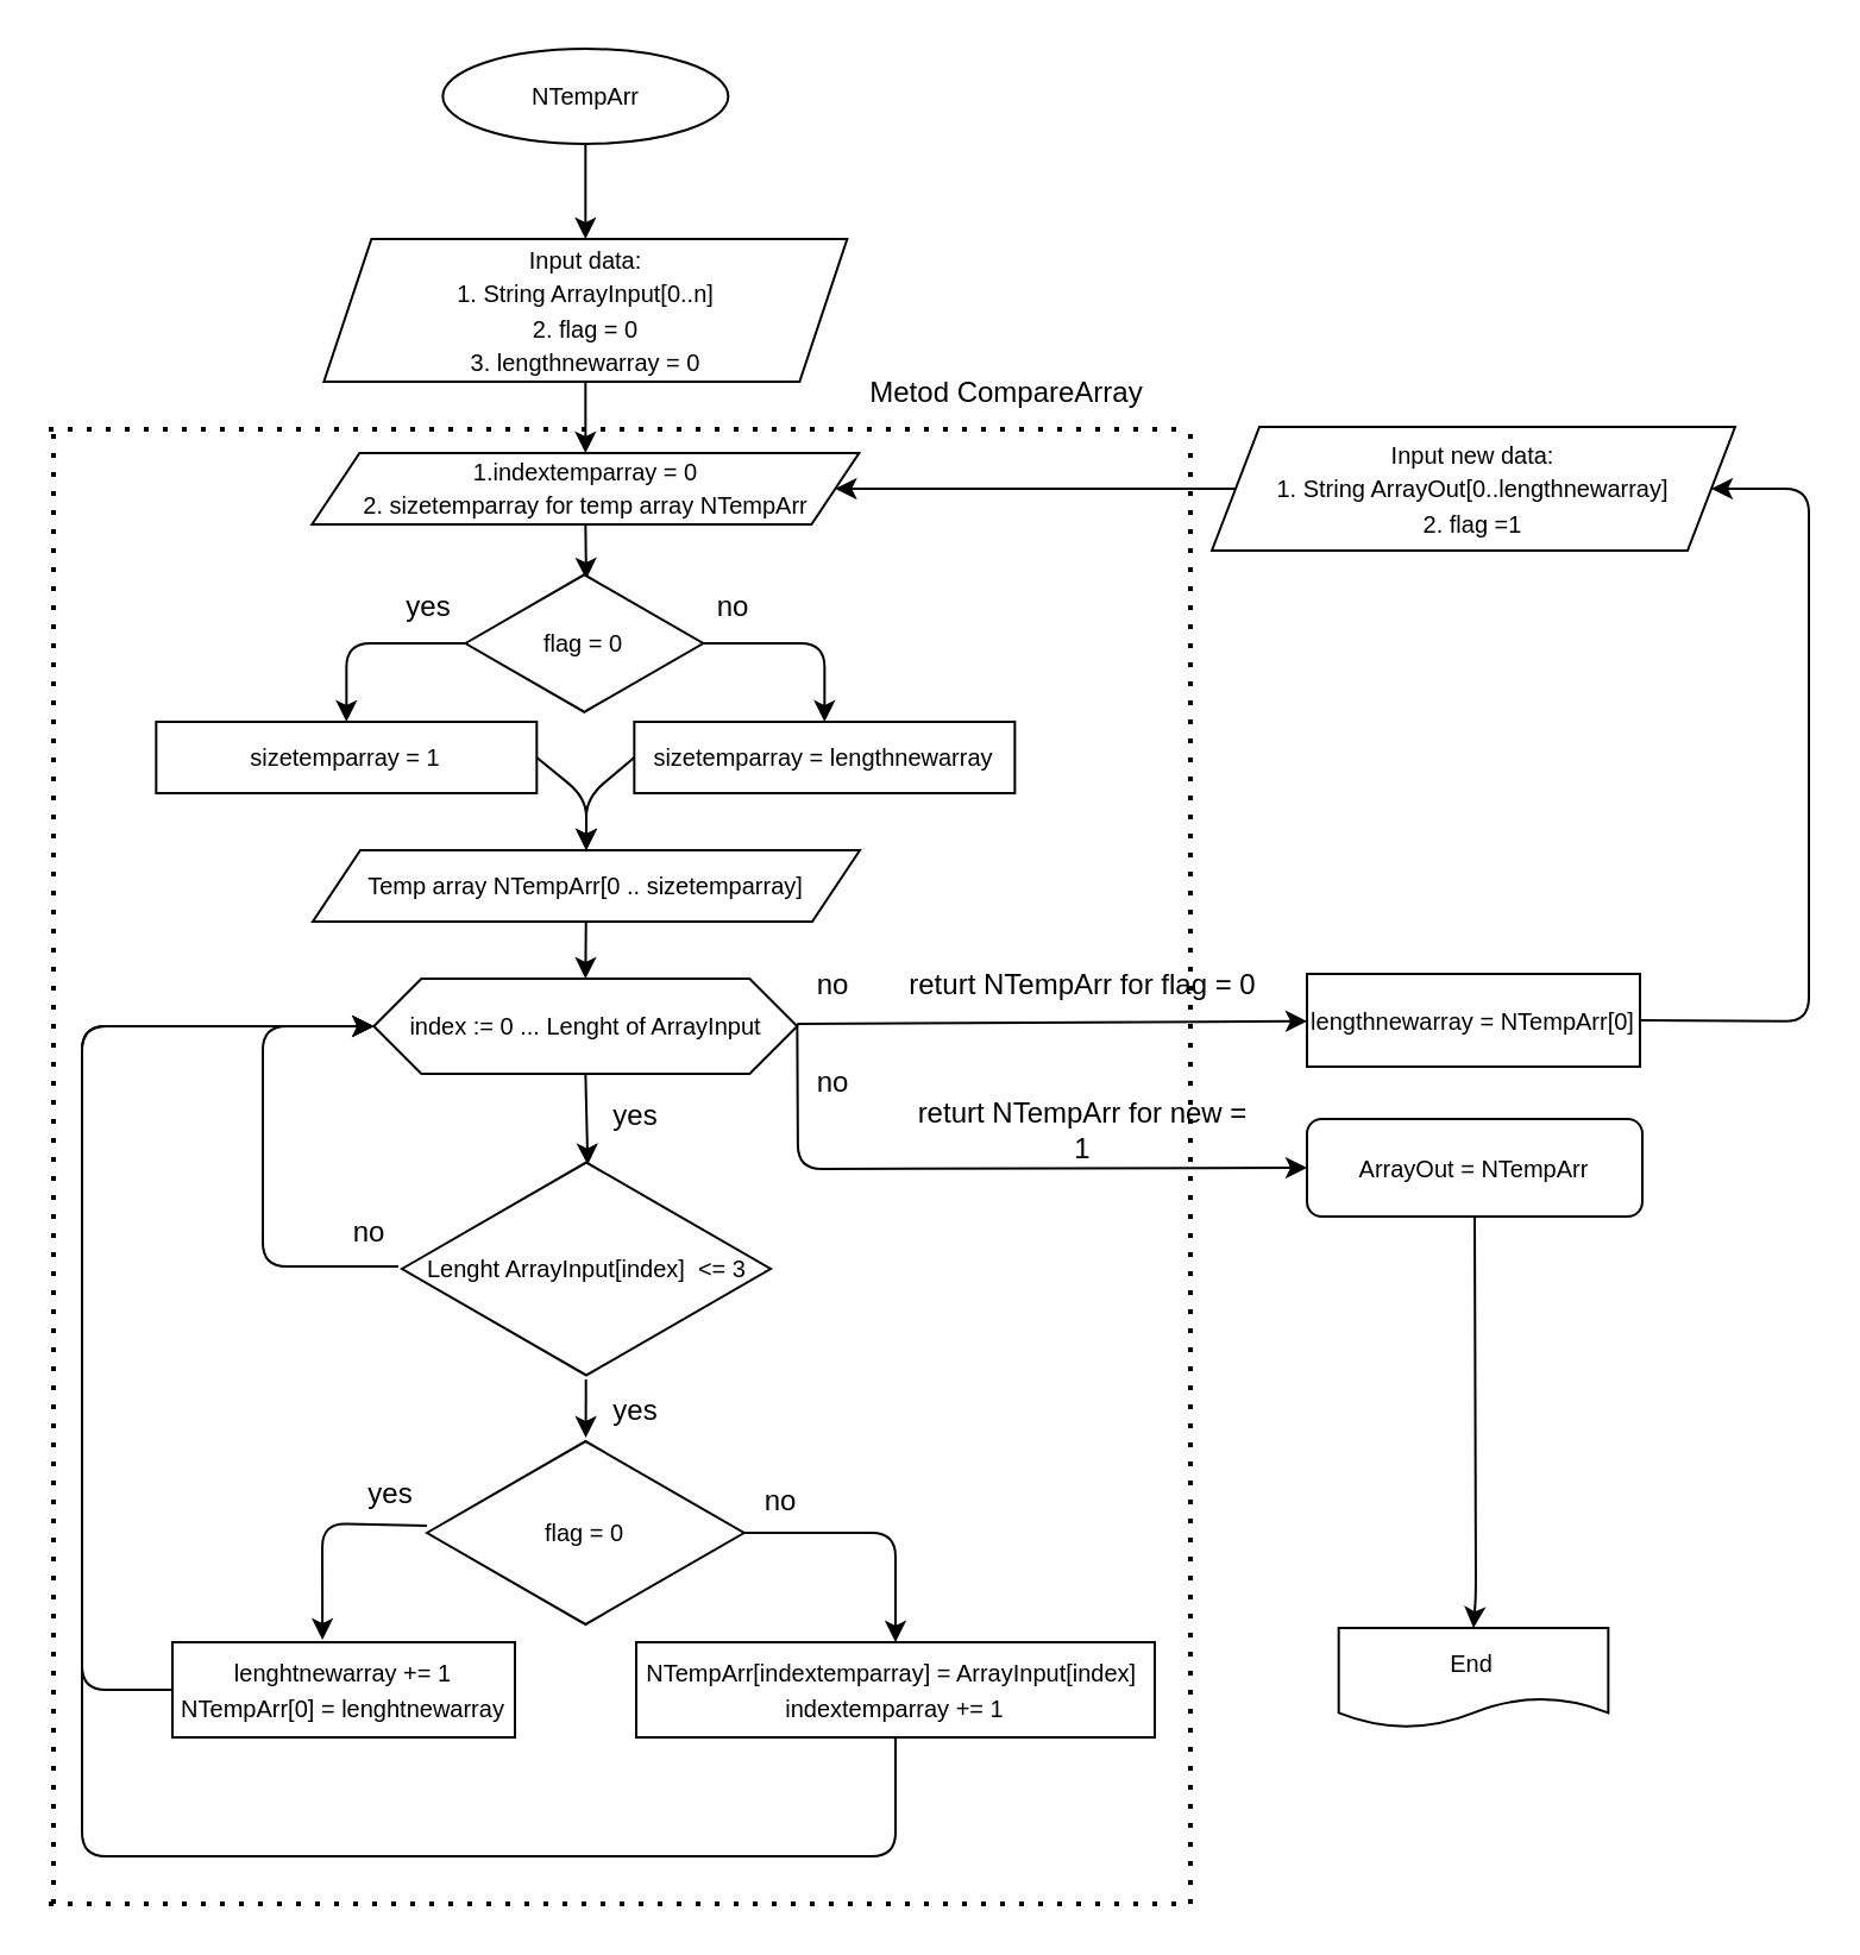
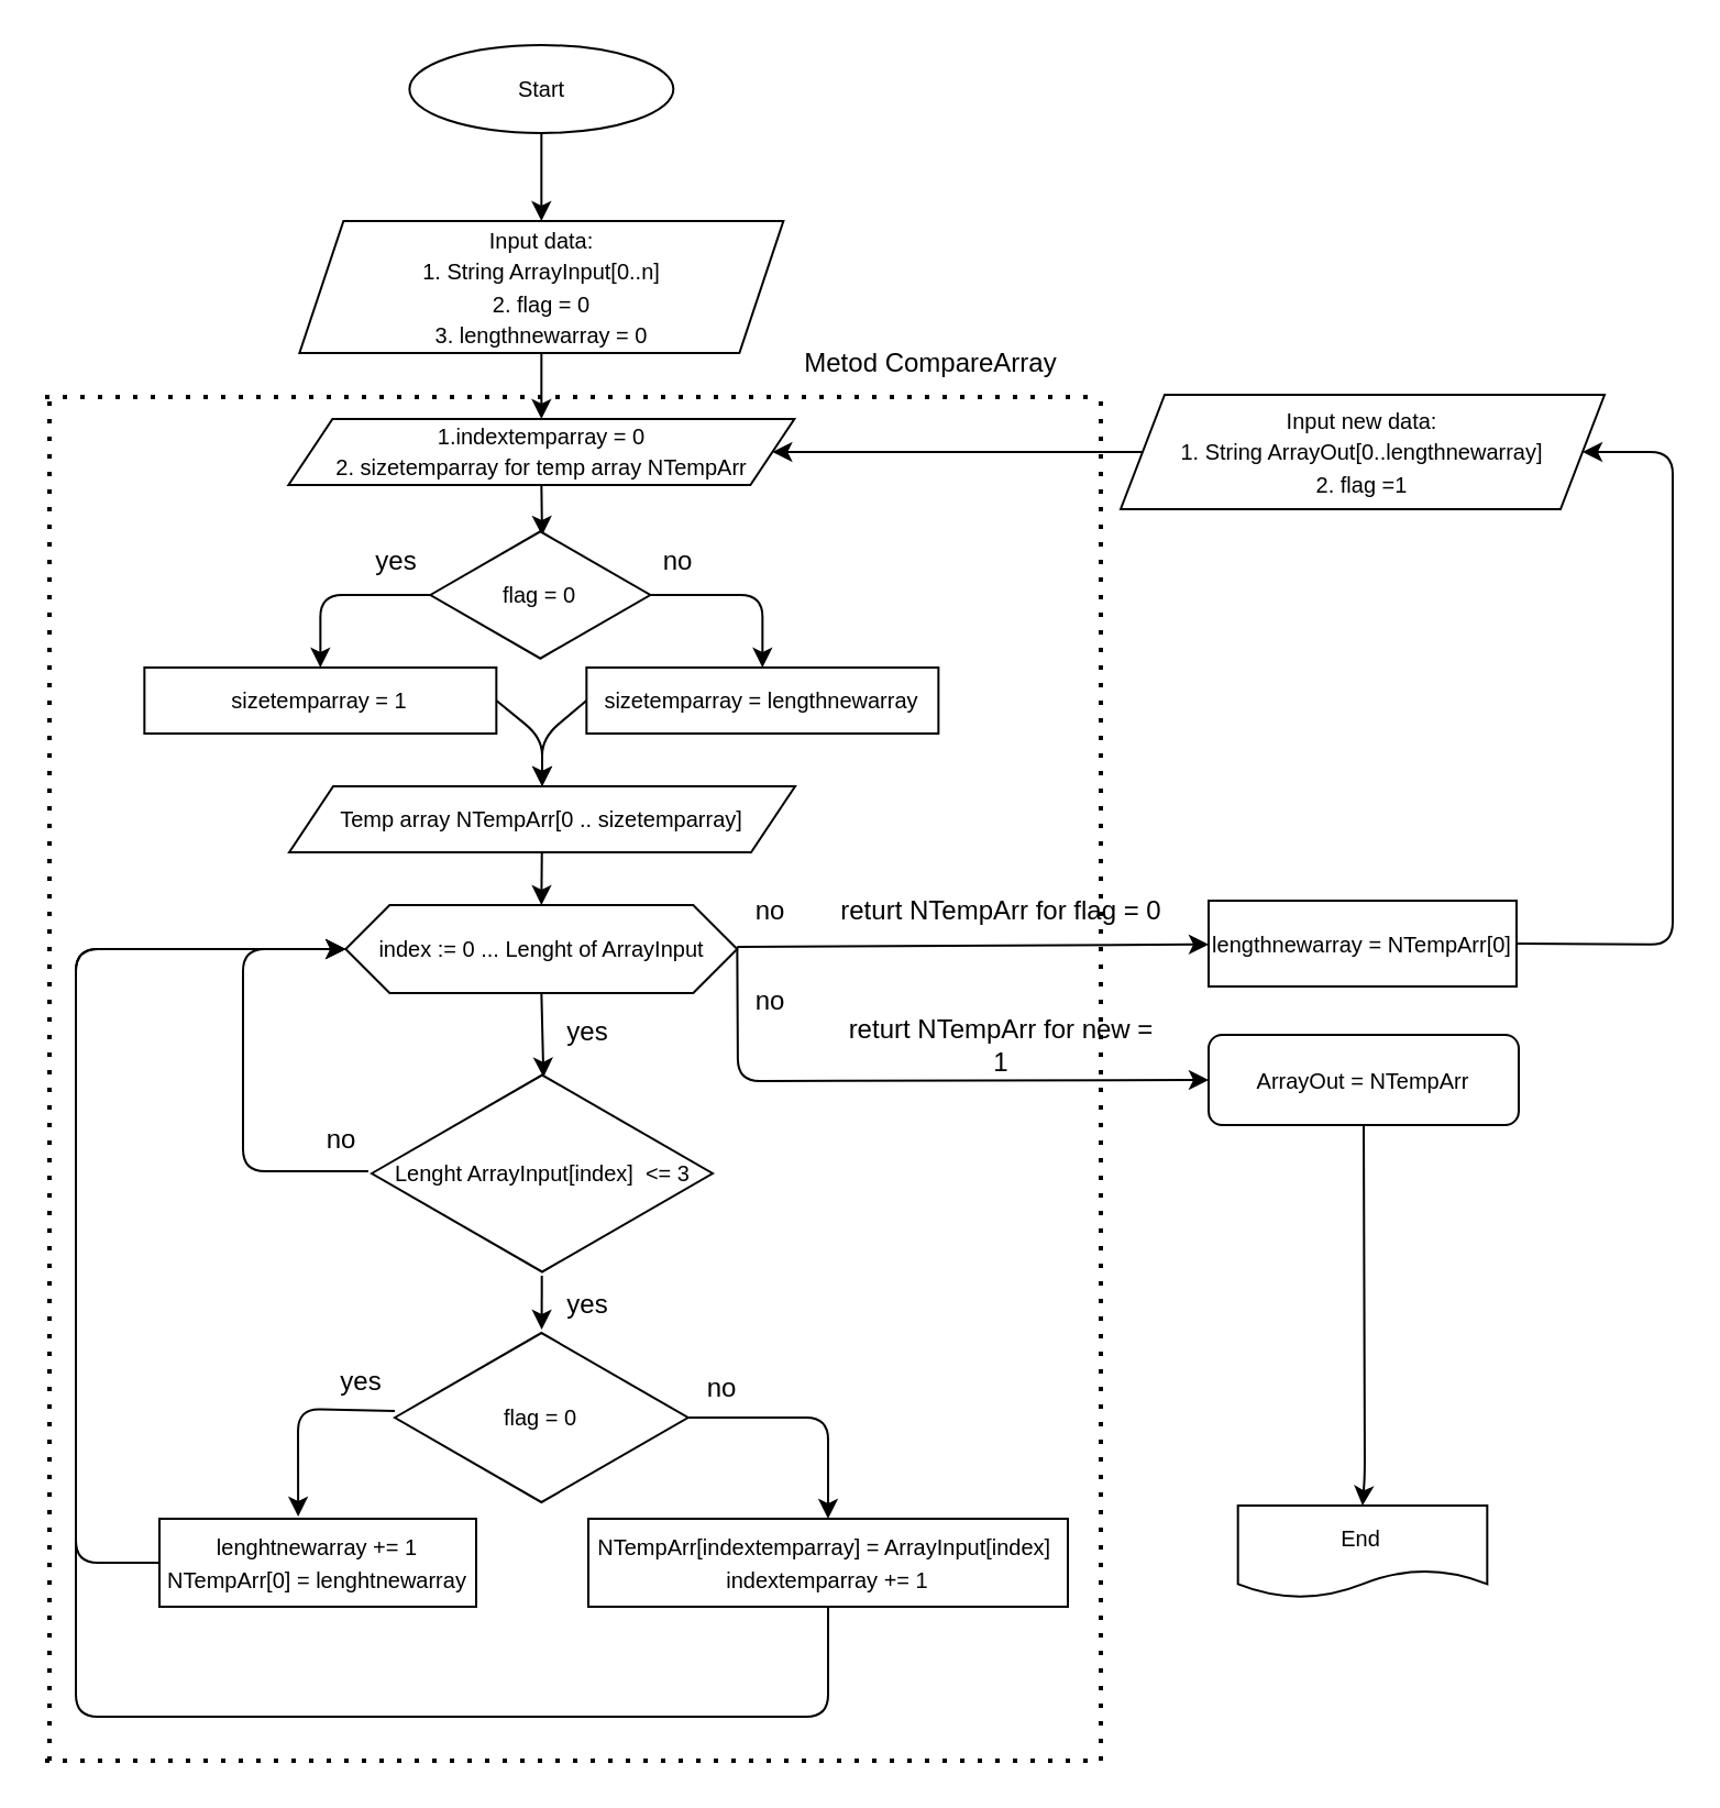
- <mxCell id="3" value="&lt;font style=&quot;font-size: 10px&quot;&gt;NTempArr&lt;/font&gt;" style="ellipse;whiteSpace=wrap;html=1;" parent="1" vertex="1"><mxGeometry x="185.67" y="20" width="120" height="40" as="geometry" /></mxCell>
+ <mxCell id="3" value="&lt;font style=&quot;font-size: 10px&quot;&gt;Start&lt;/font&gt;" style="ellipse;whiteSpace=wrap;html=1;" parent="1" vertex="1"><mxGeometry x="185.67" y="20" width="120" height="40" as="geometry" /></mxCell>
